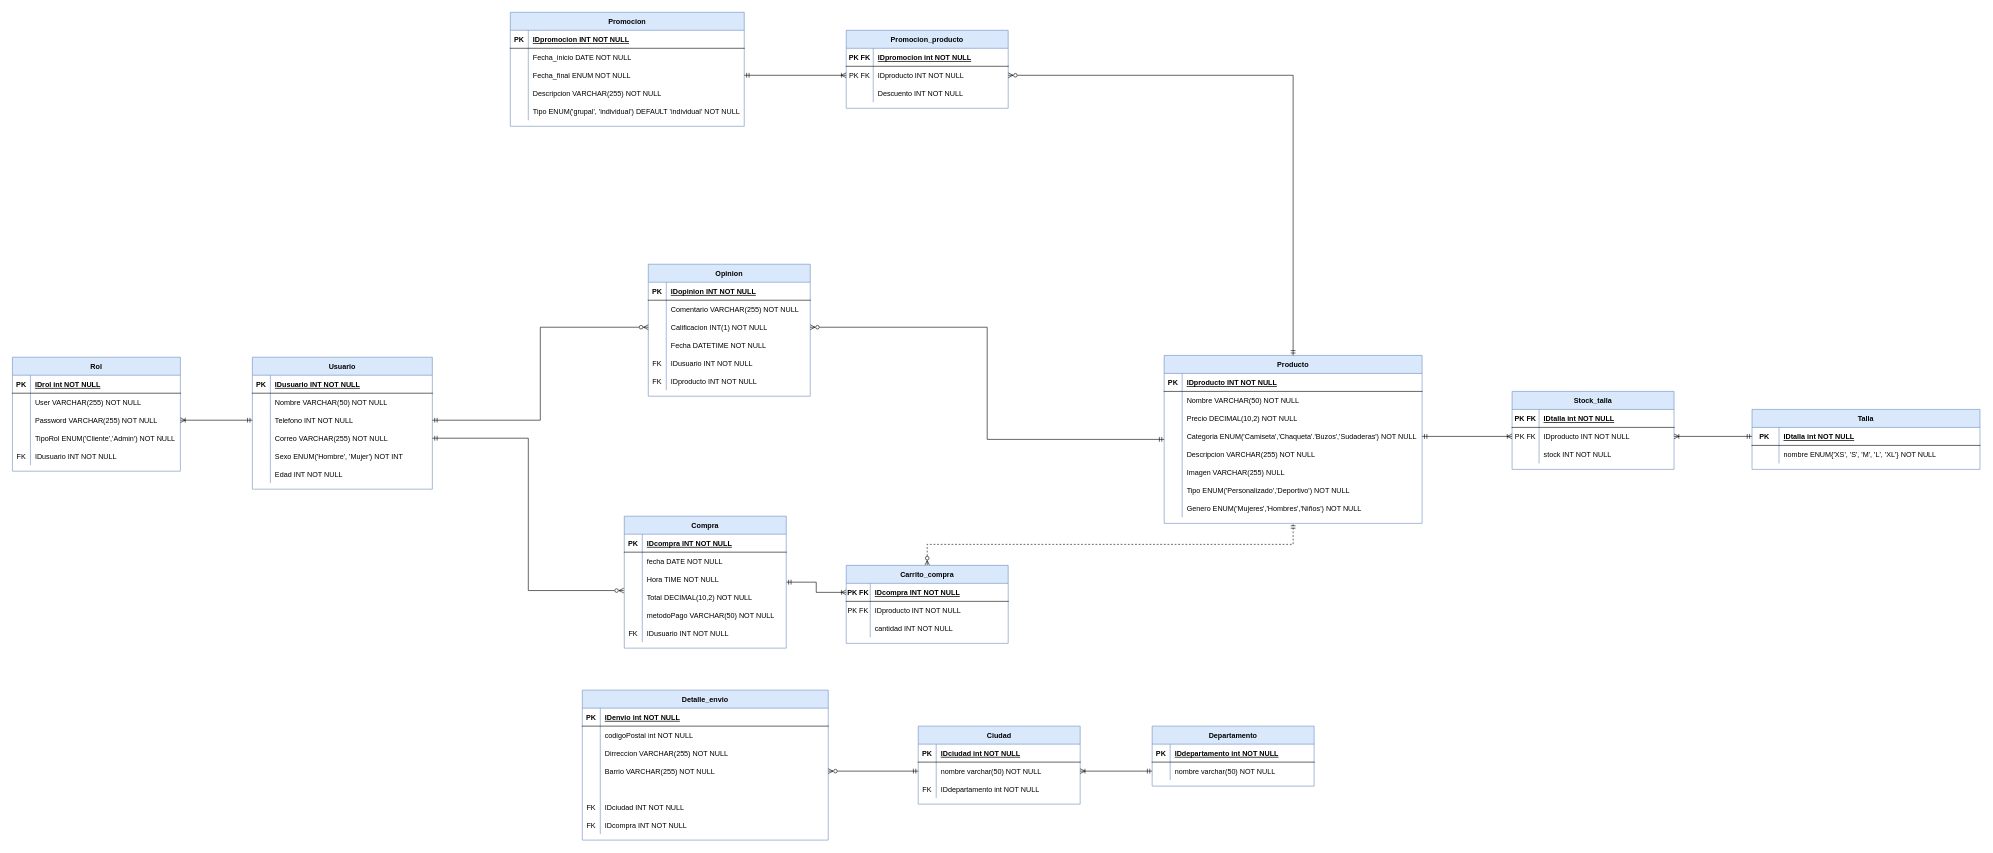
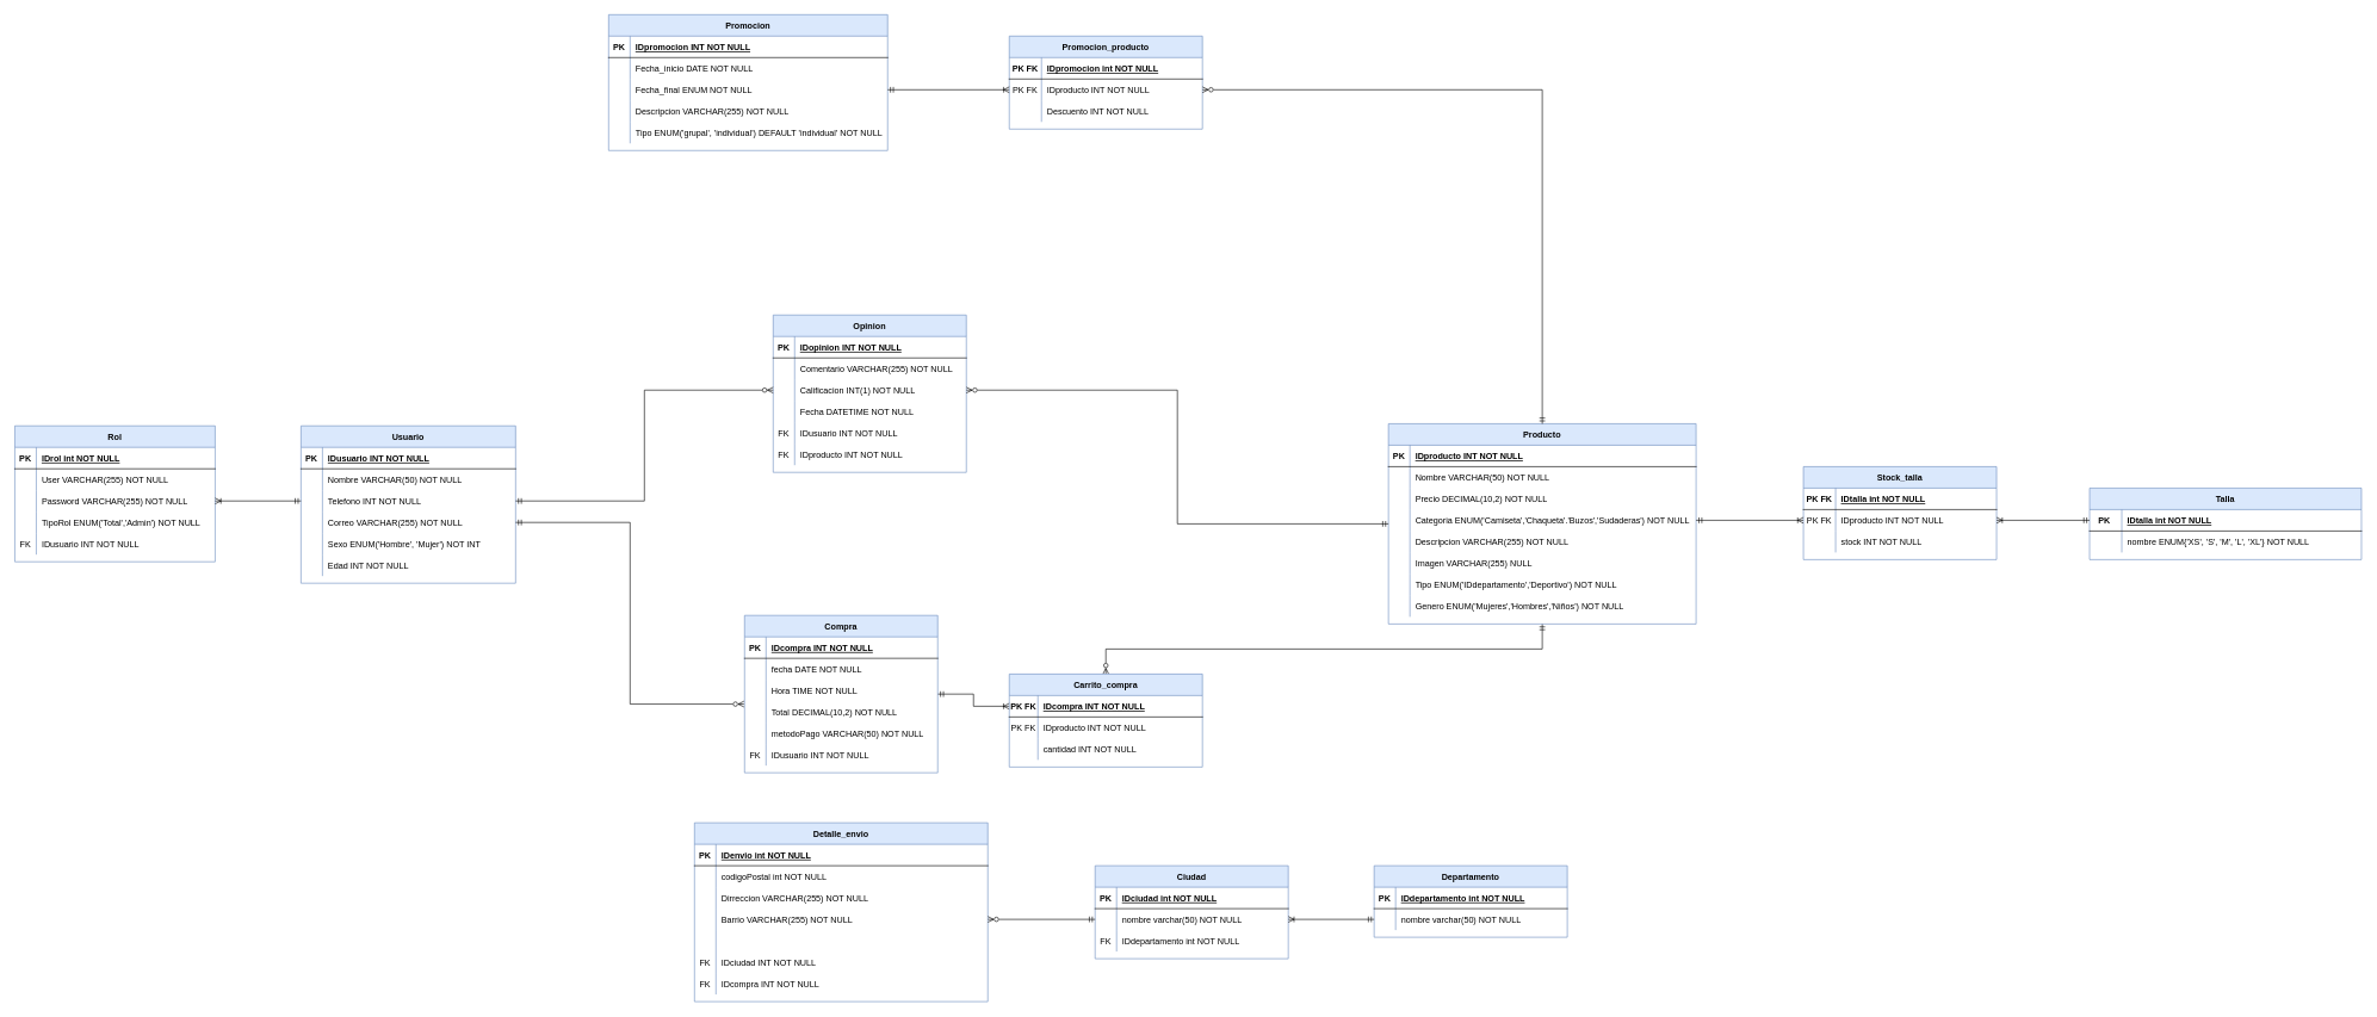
- <mxCell id="146" value="TipoRol ENUM('Cliente','Admin') NOT NULL" style="shape=partialRectangle;overflow=hidden;connectable=0;fillColor=none;top=0;left=0;bottom=0;right=0;align=left;spacingLeft=6;" vertex="1" parent="144"><mxGeometry x="30" width="250" height="30" as="geometry"><mxRectangle width="250" height="30" as="alternateBounds" /></mxGeometry></mxCell>
+ <mxCell id="146" value="TipoRol ENUM('Total','Admin') NOT NULL" style="shape=partialRectangle;overflow=hidden;connectable=0;fillColor=none;top=0;left=0;bottom=0;right=0;align=left;spacingLeft=6;" vertex="1" parent="144"><mxGeometry x="30" width="250" height="30" as="geometry"><mxRectangle width="250" height="30" as="alternateBounds" /></mxGeometry></mxCell>
- <mxCell id="92" value="Tipo ENUM('Personalizado','Deportivo') NOT NULL" style="shape=partialRectangle;overflow=hidden;connectable=0;fillColor=none;top=0;left=0;bottom=0;right=0;align=left;spacingLeft=6;" vertex="1" parent="90"><mxGeometry x="30" width="400" height="30" as="geometry"><mxRectangle width="400" height="30" as="alternateBounds" /></mxGeometry></mxCell>
+ <mxCell id="92" value="Tipo ENUM('IDdepartamento','Deportivo') NOT NULL" style="shape=partialRectangle;overflow=hidden;connectable=0;fillColor=none;top=0;left=0;bottom=0;right=0;align=left;spacingLeft=6;" vertex="1" parent="90"><mxGeometry x="30" width="400" height="30" as="geometry"><mxRectangle width="400" height="30" as="alternateBounds" /></mxGeometry></mxCell>
- <mxCell id="60" style="edgeStyle=orthogonalEdgeStyle;rounded=0;orthogonalLoop=1;jettySize=auto;html=1;exitX=0.5;exitY=0;exitDx=0;exitDy=0;entryX=0.5;entryY=1;entryDx=0;entryDy=0;endArrow=ERmandOne;endFill=0;startArrow=ERzeroToMany;startFill=0;dashed=1;" edge="1" parent="1" source="61" target="71"><mxGeometry relative="1" as="geometry" /></mxCell>
+ <mxCell id="60" style="edgeStyle=orthogonalEdgeStyle;rounded=0;orthogonalLoop=1;jettySize=auto;html=1;exitX=0.5;exitY=0;exitDx=0;exitDy=0;entryX=0.5;entryY=1;entryDx=0;entryDy=0;endArrow=ERmandOne;endFill=0;startArrow=ERzeroToMany;startFill=0;" edge="1" parent="1" source="61" target="71"><mxGeometry relative="1" as="geometry" /></mxCell>
